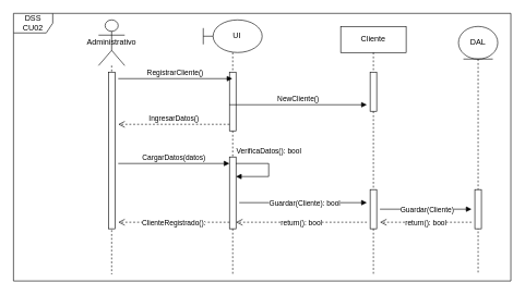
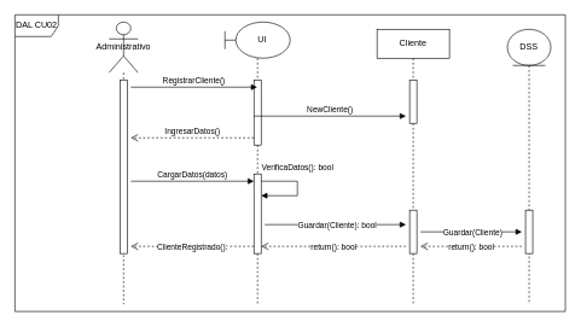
- <mxCell id="20" value="DSS CU02" style="shape=umlFrame;whiteSpace=wrap;html=1;pointerEvents=0;" parent="1" vertex="1"><mxGeometry y="20" width="760" height="410" as="geometry" x="20" /></mxCell>
+ <mxCell id="20" value="DAL CU02" style="shape=umlFrame;whiteSpace=wrap;html=1;pointerEvents=0;" parent="1" vertex="1"><mxGeometry y="20" width="760" height="410" as="geometry" x="20" /></mxCell>
- <mxCell id="21" value="DAL" style="shape=umlLifeline;perimeter=lifelinePerimeter;whiteSpace=wrap;html=1;container=1;dropTarget=0;collapsible=0;recursiveResize=0;outlineConnect=0;portConstraint=eastwest;newEdgeStyle={&quot;curved&quot;:0,&quot;rounded&quot;:0};participant=umlEntity;size=50;" vertex="1" parent="1"><mxGeometry x="700" y="40" width="60" height="380" as="geometry" /></mxCell>
+ <mxCell id="21" value="DSS" style="shape=umlLifeline;perimeter=lifelinePerimeter;whiteSpace=wrap;html=1;container=1;dropTarget=0;collapsible=0;recursiveResize=0;outlineConnect=0;portConstraint=eastwest;newEdgeStyle={&quot;curved&quot;:0,&quot;rounded&quot;:0};participant=umlEntity;size=50;" vertex="1" parent="1"><mxGeometry x="700" y="40" width="60" height="380" as="geometry" /></mxCell>
